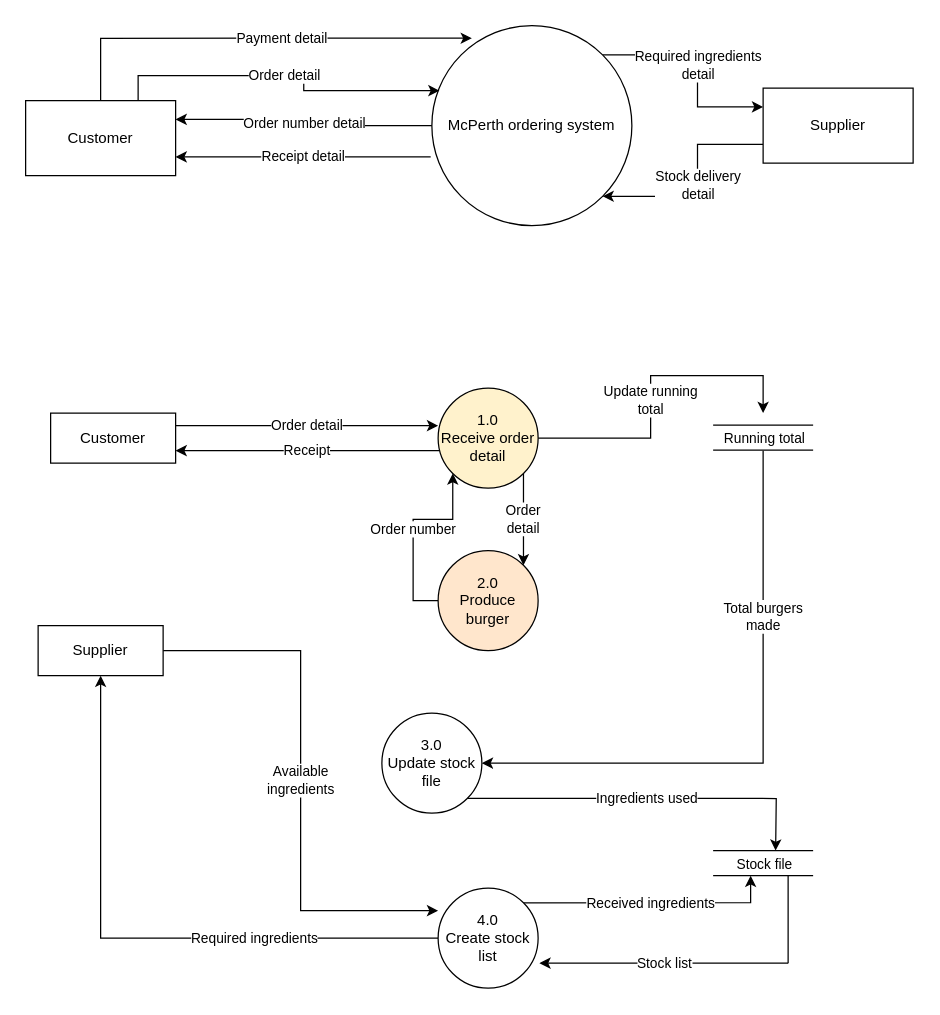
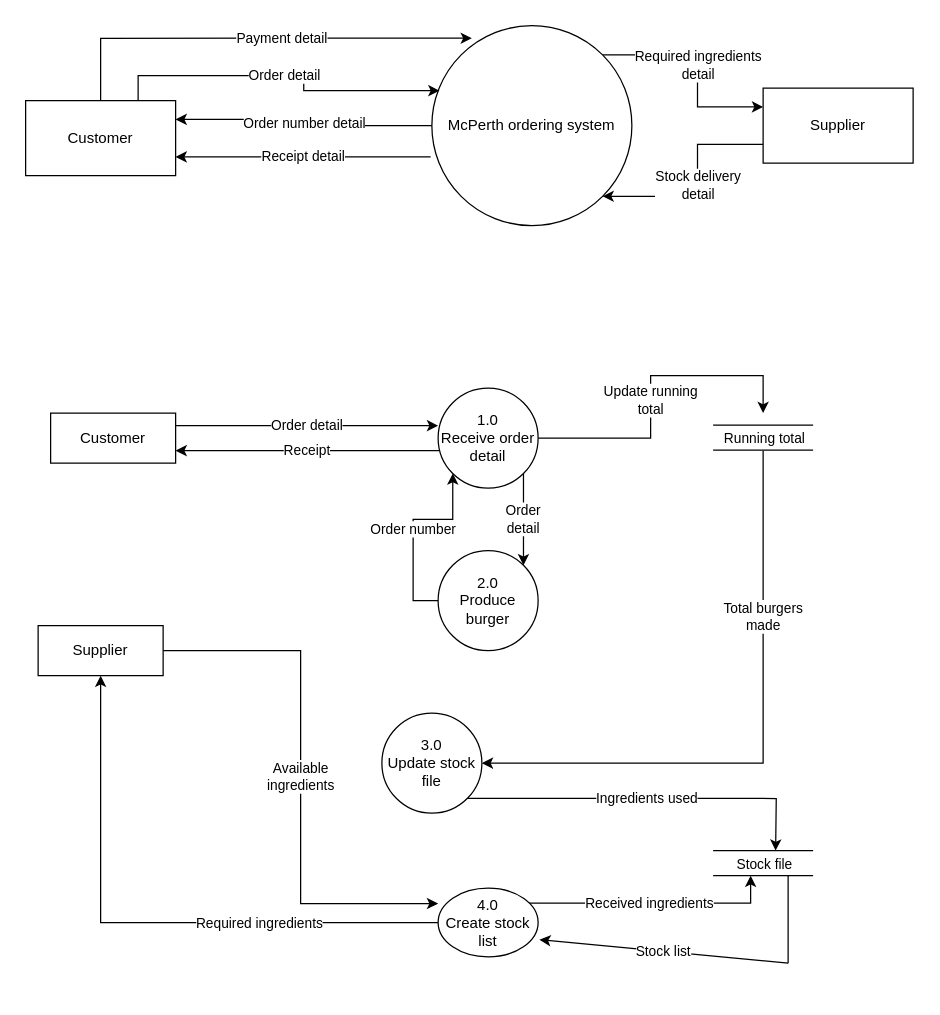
- <mxCell id="13" value="1.0&lt;br&gt;Receive order detail" style="ellipse;whiteSpace=wrap;html=1;fillColor=#fff2cc;" vertex="1" parent="1"><mxGeometry x="350" y="310" width="80" height="80" as="geometry" /></mxCell>
+ <mxCell id="13" value="1.0&lt;br&gt;Receive order detail" style="ellipse;whiteSpace=wrap;html=1;" vertex="1" parent="1"><mxGeometry x="350" y="310" width="80" height="80" as="geometry" /></mxCell>
- <mxCell id="23" value="2.0&lt;br&gt;Produce burger" style="ellipse;whiteSpace=wrap;html=1;fillColor=#ffe6cc;" vertex="1" parent="1"><mxGeometry x="350" y="440" width="80" height="80" as="geometry" /></mxCell>
+ <mxCell id="23" value="2.0&lt;br&gt;Produce burger" style="ellipse;whiteSpace=wrap;html=1;" vertex="1" parent="1"><mxGeometry x="350" y="440" width="80" height="80" as="geometry" /></mxCell>
- <mxCell id="29" value="4.0&lt;br&gt;Create stock list" style="ellipse;whiteSpace=wrap;html=1;" vertex="1" parent="1"><mxGeometry x="350" y="710" width="80" height="80" as="geometry" /></mxCell>
+ <mxCell id="29" value="4.0&lt;br&gt;Create stock list" style="ellipse;whiteSpace=wrap;html=1;" vertex="1" parent="1"><mxGeometry x="350" y="710" width="80" height="55" as="geometry" /></mxCell>
